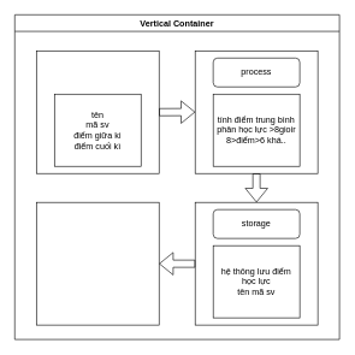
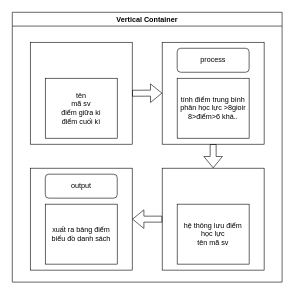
+ <mxCell id="9" value="output" style="rounded=1;whiteSpace=wrap;html=1;" parent="3" vertex="1"><mxGeometry x="55" y="270" width="120" height="40" as="geometry" /></mxCell>
- <mxCell id="12" value="storage" style="rounded=1;whiteSpace=wrap;html=1;" parent="3" vertex="1"><mxGeometry x="275" y="270" width="120" height="40" as="geometry" /></mxCell>
+ <mxCell id="8" value="xuất ra bảng điểm&lt;div&gt;biểu đồ danh sách&lt;/div&gt;" style="rounded=0;whiteSpace=wrap;html=1;" parent="3" vertex="1"><mxGeometry x="55" y="320" width="120" height="100" as="geometry" /></mxCell>
